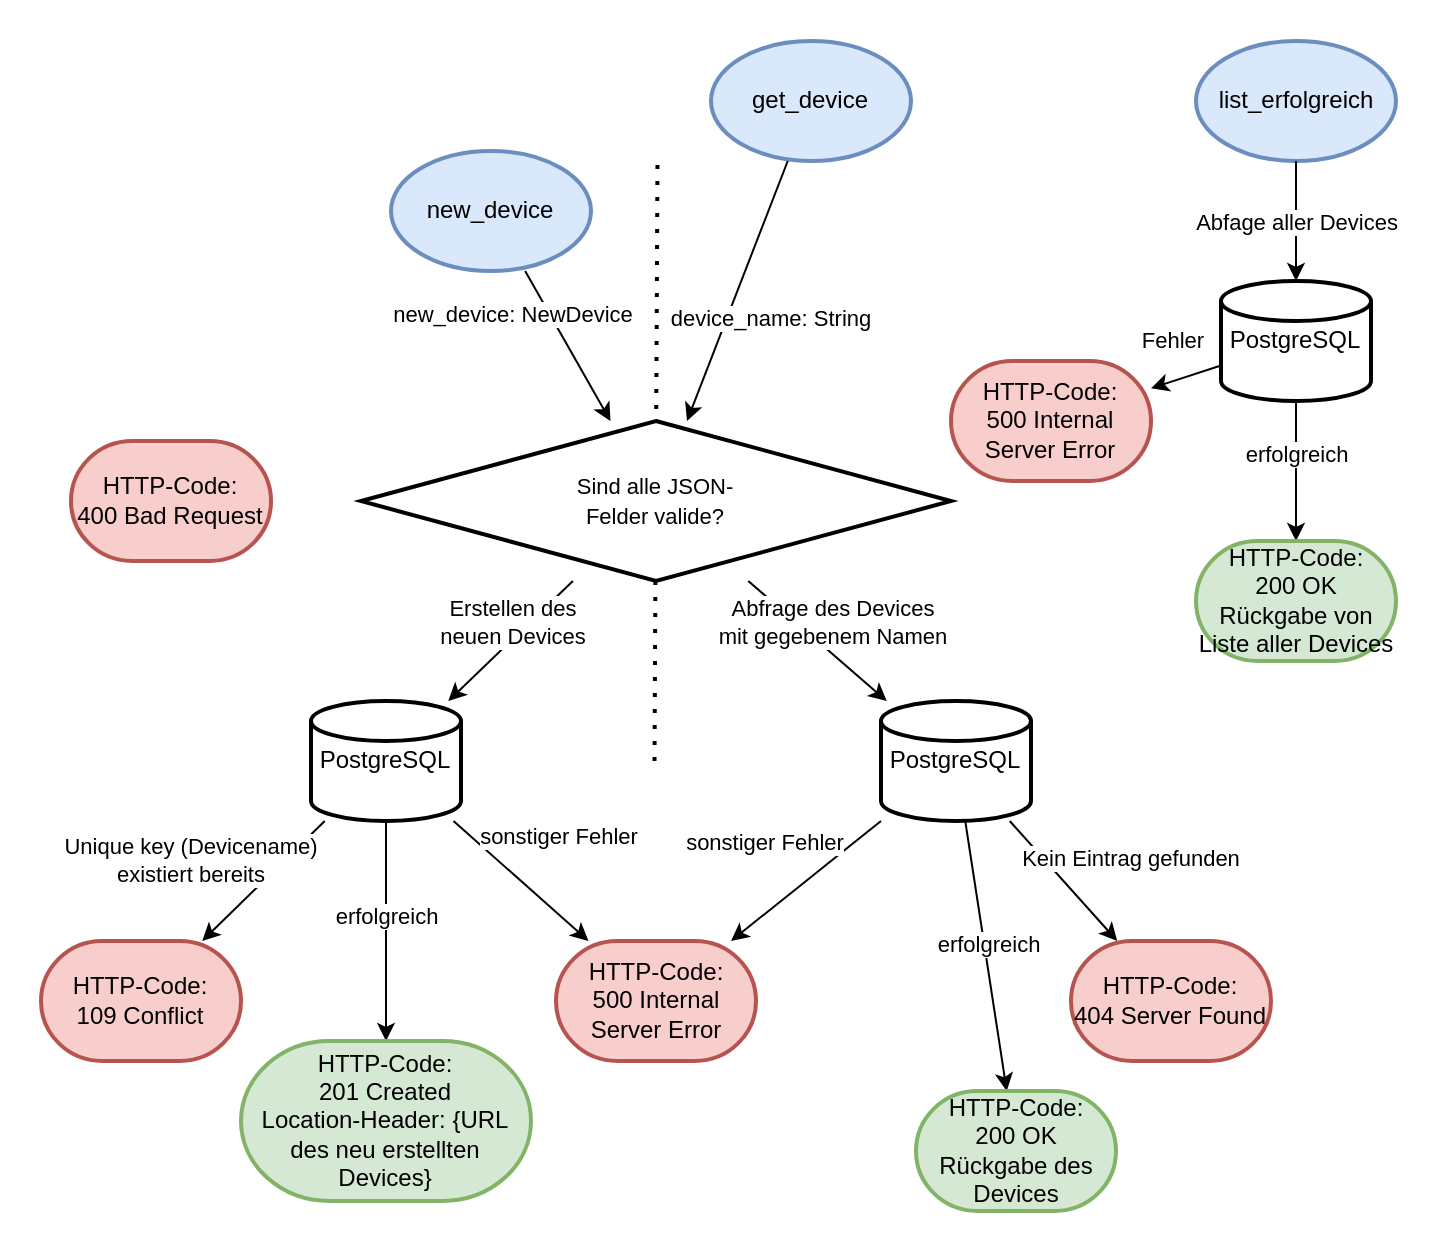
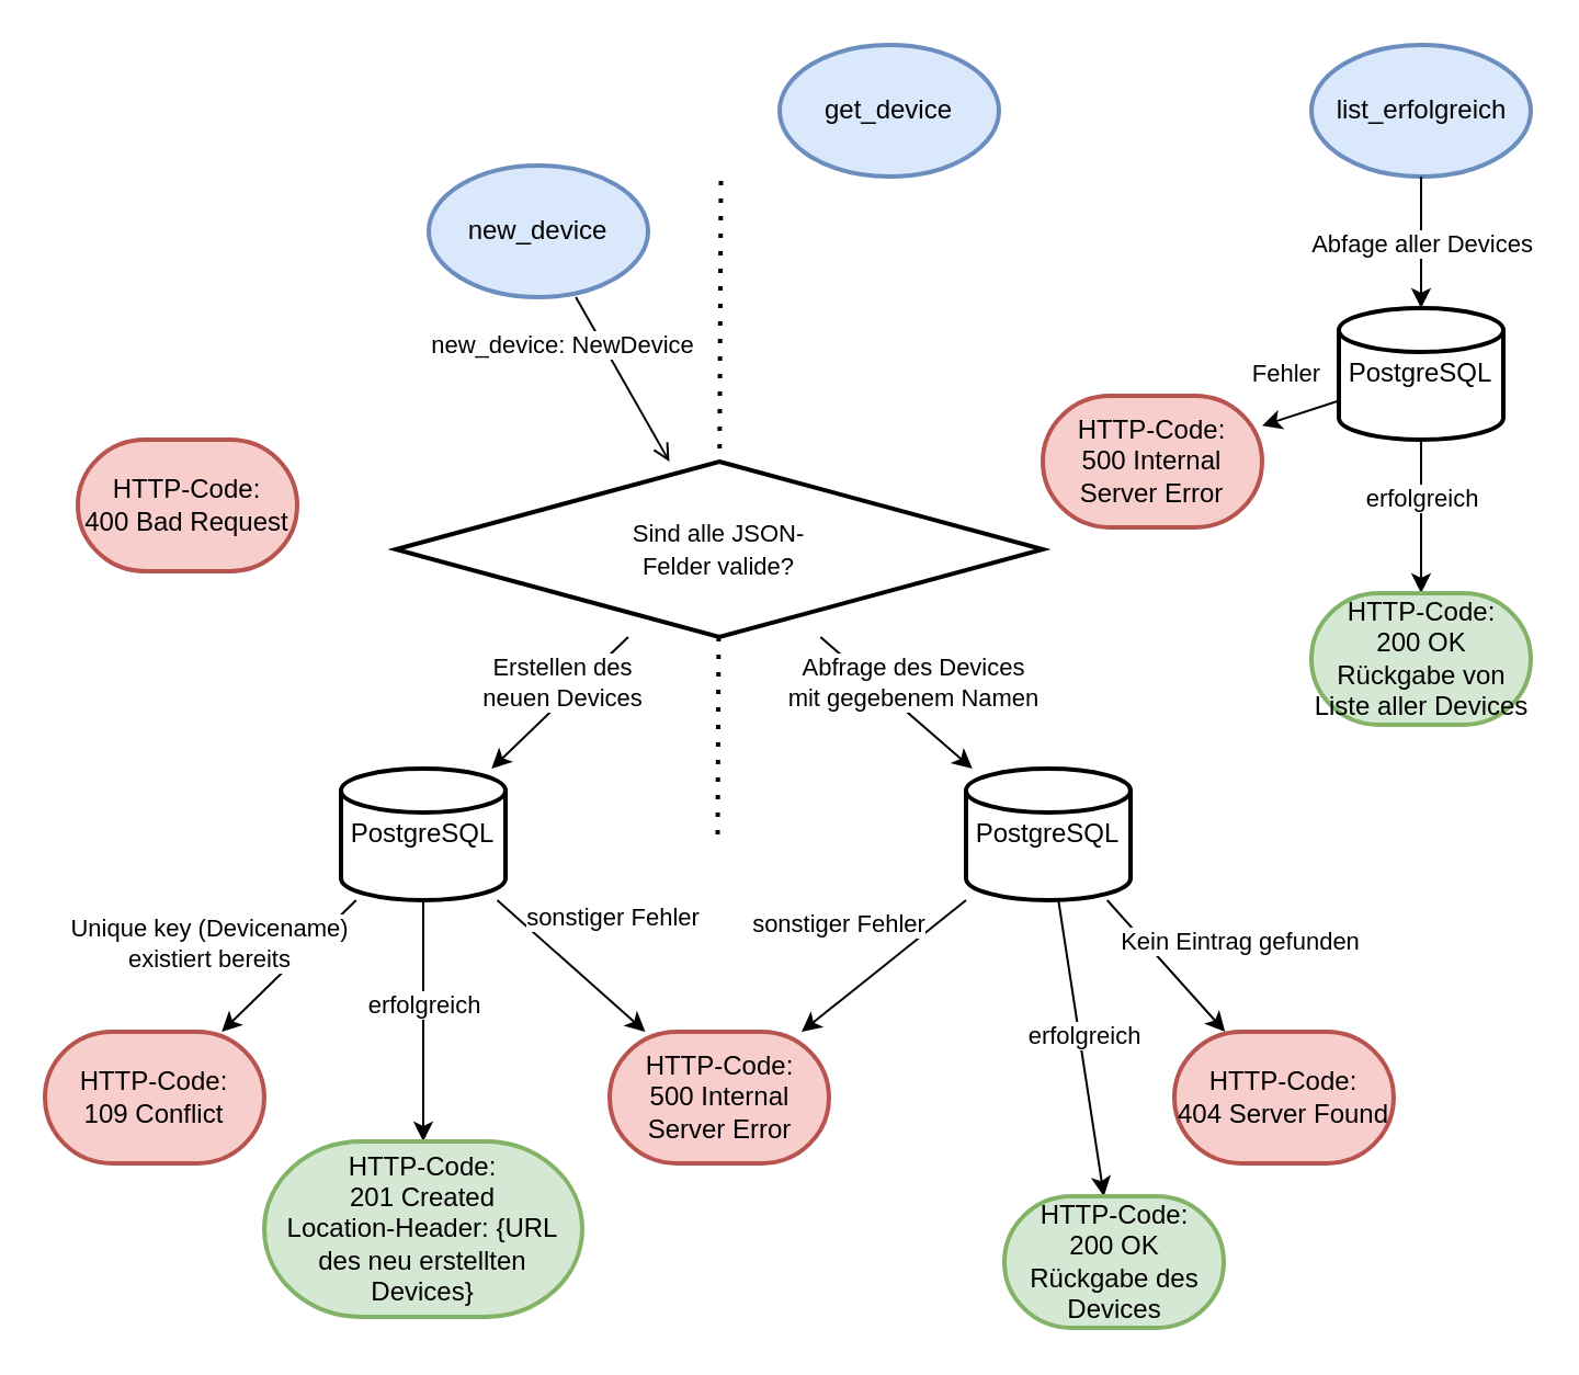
- <mxCell id="11" value="" style="endArrow=classic;html=1;rounded=0;" parent="1" source="4" target="19" edge="1"><mxGeometry width="50" height="50" relative="1" as="geometry"><mxPoint x="606" y="100" as="sourcePoint" /><mxPoint x="595" y="230" as="targetPoint" /></mxGeometry></mxCell>
- <mxCell id="12" value="device_name: String" style="edgeLabel;html=1;align=center;verticalAlign=middle;resizable=0;points=[];" parent="11" vertex="1" connectable="0"><mxGeometry x="0.029" relative="1" as="geometry"><mxPoint x="17" y="11" as="offset" /></mxGeometry></mxCell>
- <mxCell id="5" value="" style="endArrow=classic;html=1;rounded=0;" parent="1" source="2" target="19" edge="1"><mxGeometry width="50" height="50" relative="1" as="geometry"><mxPoint x="215" y="190" as="sourcePoint" /><mxPoint x="245" y="270" as="targetPoint" /></mxGeometry></mxCell>
+ <mxCell id="5" value="" style="endArrow=open;html=1;rounded=0;" parent="1" source="2" target="19" edge="1"><mxGeometry width="50" height="50" relative="1" as="geometry"><mxPoint x="215" y="190" as="sourcePoint" /><mxPoint x="245" y="270" as="targetPoint" /></mxGeometry></mxCell>
- <mxCell id="8" value="&lt;div&gt;HTTP-Code:&lt;/div&gt;&lt;div&gt;400 Bad Request&lt;br&gt;&lt;/div&gt;" style="strokeWidth=2;html=1;shape=mxgraph.flowchart.terminator;whiteSpace=wrap;fillColor=#f8cecc;strokeColor=#b85450;" parent="1" vertex="1"><mxGeometry x="35" y="220" width="100" height="60" as="geometry" /></mxCell>
+ <mxCell id="8" value="&lt;div&gt;HTTP-Code:&lt;/div&gt;&lt;div&gt;400 Bad Request&lt;br&gt;&lt;/div&gt;" style="strokeWidth=2;html=1;shape=mxgraph.flowchart.terminator;whiteSpace=wrap;fillColor=#f8cecc;strokeColor=#b85450;" parent="1" vertex="1"><mxGeometry x="35" y="200" width="100" height="60" as="geometry" /></mxCell>
